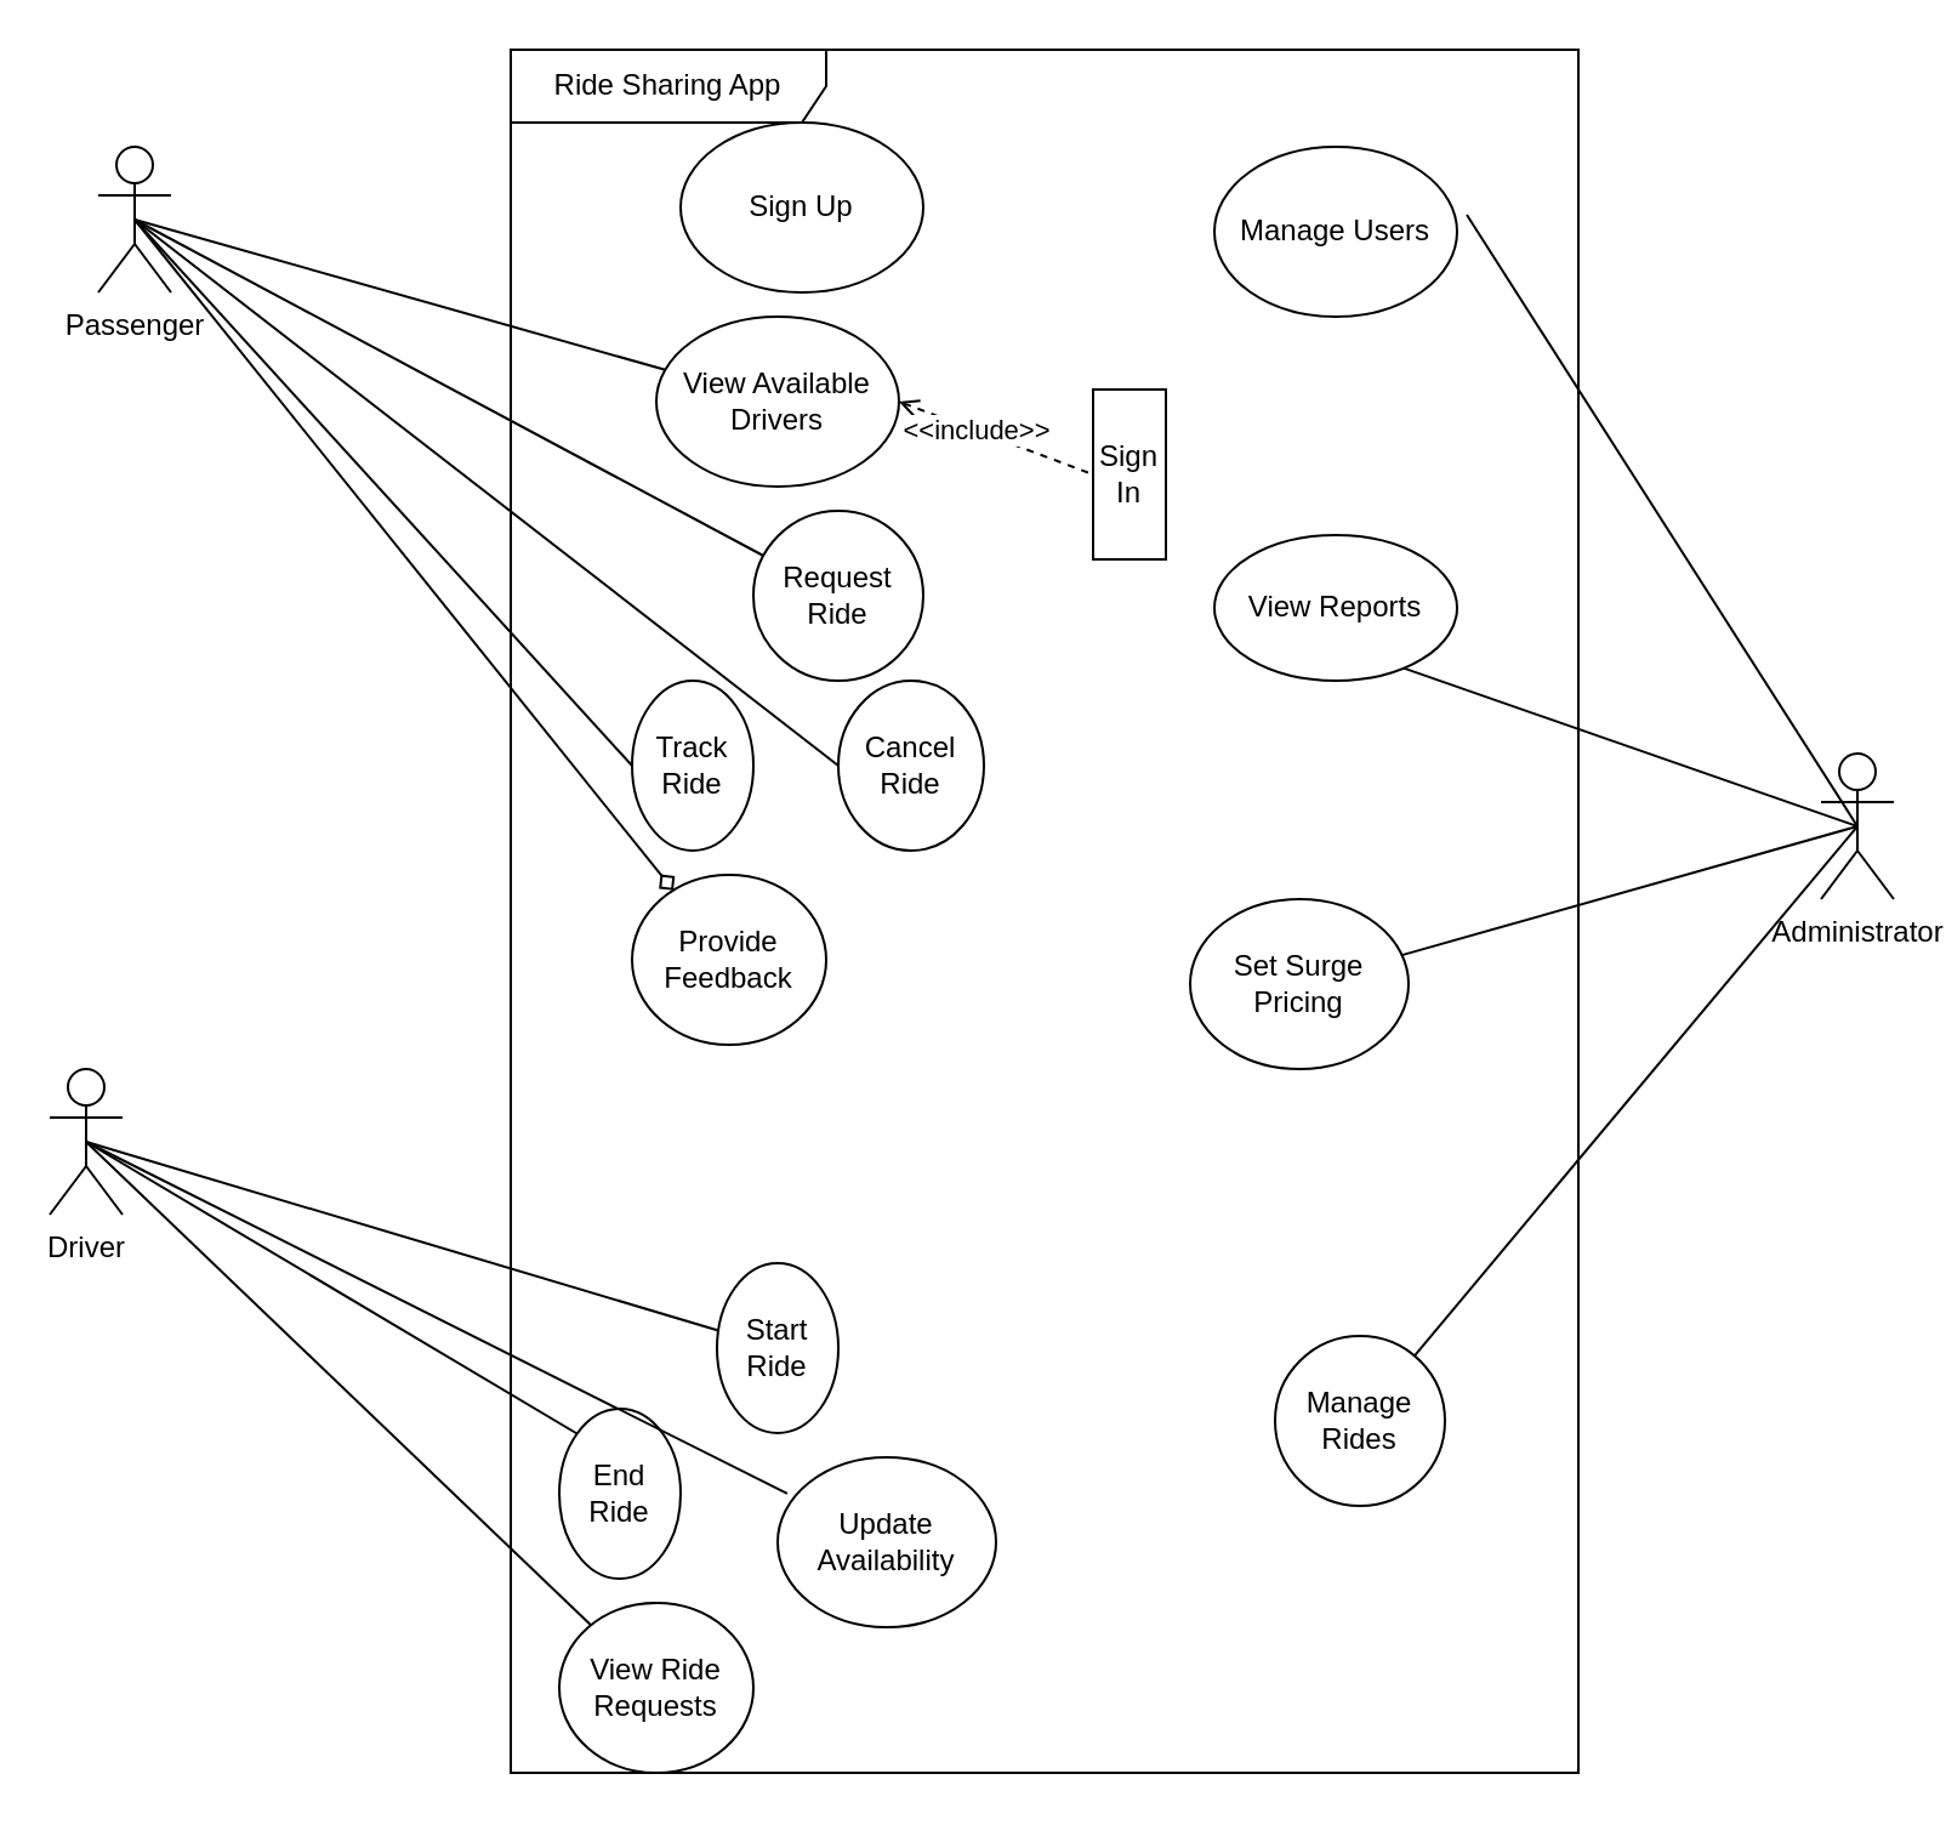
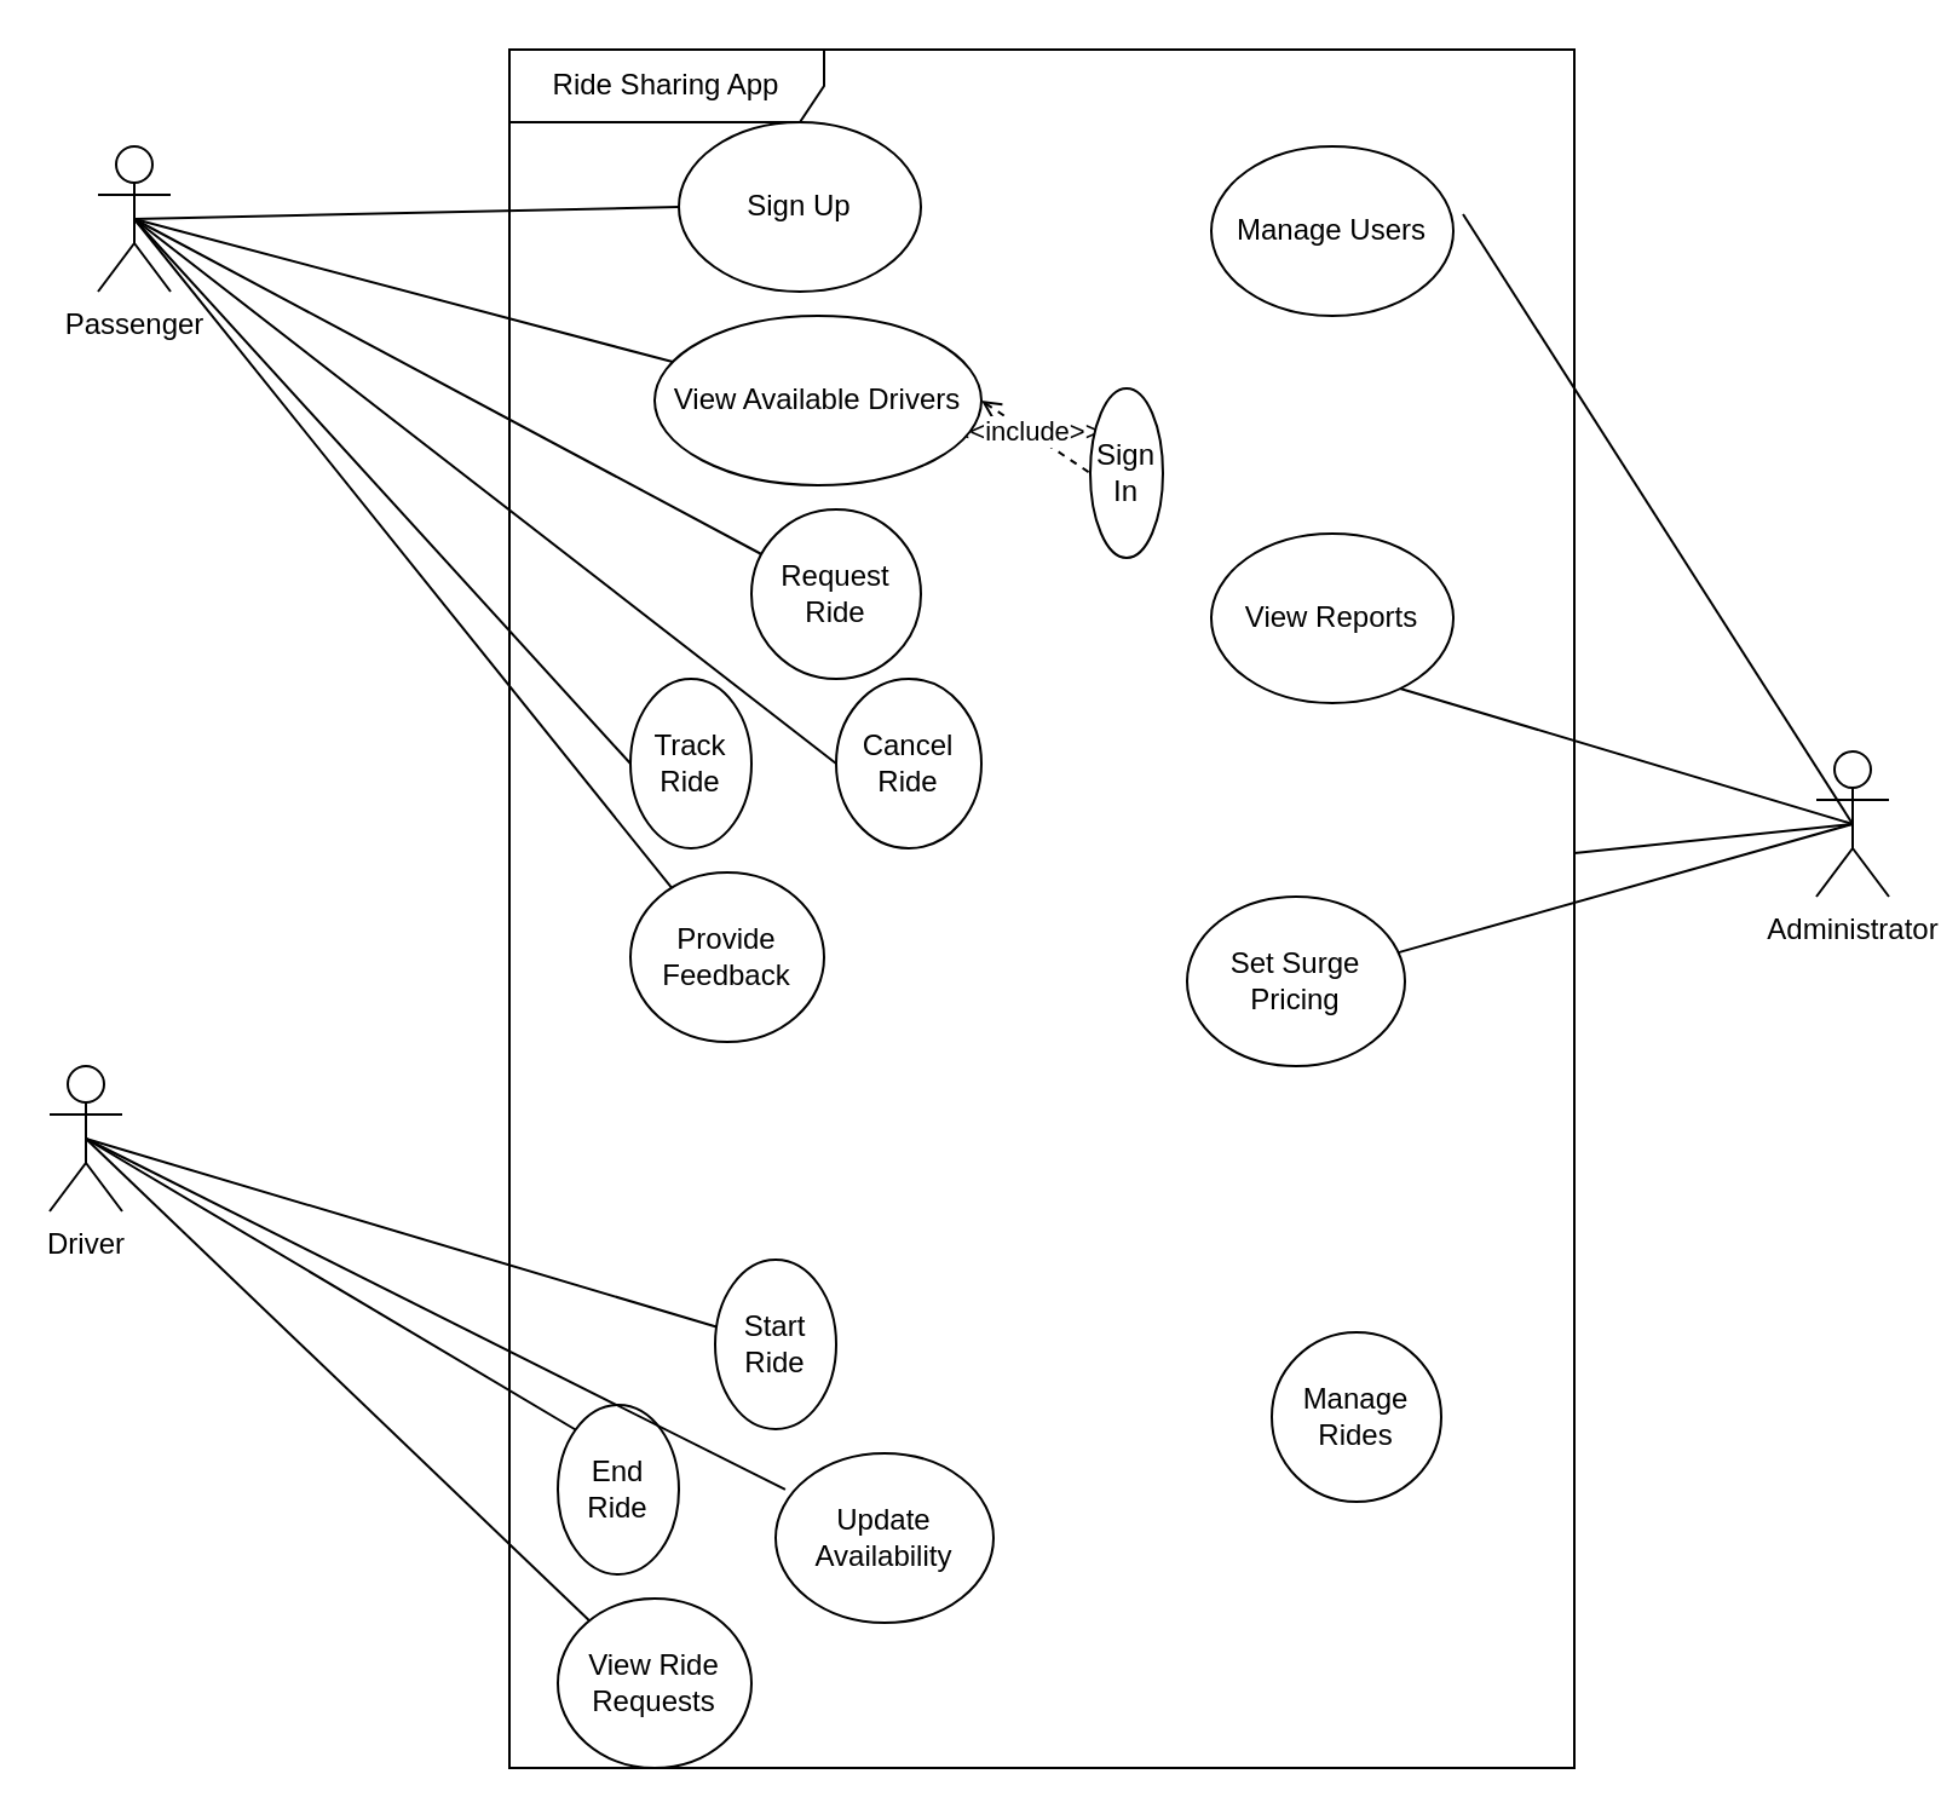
+ <mxCell id="22" style="rounded=0;orthogonalLoop=1;jettySize=auto;html=1;exitX=0.5;exitY=0.5;exitDx=0;exitDy=0;exitPerimeter=0;entryX=0;entryY=0.5;entryDx=0;entryDy=0;endArrow=none;endFill=0;" edge="1" parent="1" source="23" target="36"><mxGeometry relative="1" as="geometry" /></mxCell>
- <mxCell id="9" value="View Available Drivers" style="ellipse;whiteSpace=wrap;html=1;" vertex="1" parent="1"><mxGeometry x="270" y="130" width="100" height="70" as="geometry" /></mxCell>
+ <mxCell id="9" value="View Available Drivers" style="ellipse;whiteSpace=wrap;html=1;" vertex="1" parent="1"><mxGeometry x="270" y="130" width="135" height="70" as="geometry" /></mxCell>
- <mxCell id="34" value="Sign In" style="whiteSpace=wrap;html=1;rounded=0;" vertex="1" parent="1"><mxGeometry x="450" y="160" width="30" height="70" as="geometry" /></mxCell>
+ <mxCell id="34" value="Sign In" style="ellipse;whiteSpace=wrap;html=1;" vertex="1" parent="1"><mxGeometry x="450" y="160" width="30" height="70" as="geometry" /></mxCell>
- <mxCell id="29" value="View Reports" style="ellipse;whiteSpace=wrap;html=1;" vertex="1" parent="1"><mxGeometry x="500" y="220" width="100" height="60" as="geometry" /></mxCell>
+ <mxCell id="29" value="View Reports" style="ellipse;whiteSpace=wrap;html=1;" vertex="1" parent="1"><mxGeometry x="500" y="220" width="100" height="70" as="geometry" /></mxCell>
- <mxCell id="19" style="rounded=0;orthogonalLoop=1;jettySize=auto;html=1;exitX=0.5;exitY=0.5;exitDx=0;exitDy=0;exitPerimeter=0;endArrow=diamond;endFill=0;" edge="1" parent="1" source="23" target="13"><mxGeometry relative="1" as="geometry" /></mxCell>
+ <mxCell id="19" style="rounded=0;orthogonalLoop=1;jettySize=auto;html=1;exitX=0.5;exitY=0.5;exitDx=0;exitDy=0;exitPerimeter=0;endArrow=none;endFill=0;" edge="1" parent="1" source="23" target="13"><mxGeometry relative="1" as="geometry" /></mxCell>
- <mxCell id="14" style="rounded=0;orthogonalLoop=1;jettySize=auto;html=1;exitX=0.5;exitY=0.5;exitDx=0;exitDy=0;exitPerimeter=0;endArrow=none;endFill=0;" edge="1" parent="1" source="16" target="24"><mxGeometry relative="1" as="geometry" /></mxCell>
+ <mxCell id="14" style="rounded=0;orthogonalLoop=1;jettySize=auto;html=1;exitX=0.5;exitY=0.5;exitDx=0;exitDy=0;exitPerimeter=0;endArrow=none;endFill=0;" edge="1" parent="1" source="16" target="6"><mxGeometry relative="1" as="geometry" /></mxCell>
